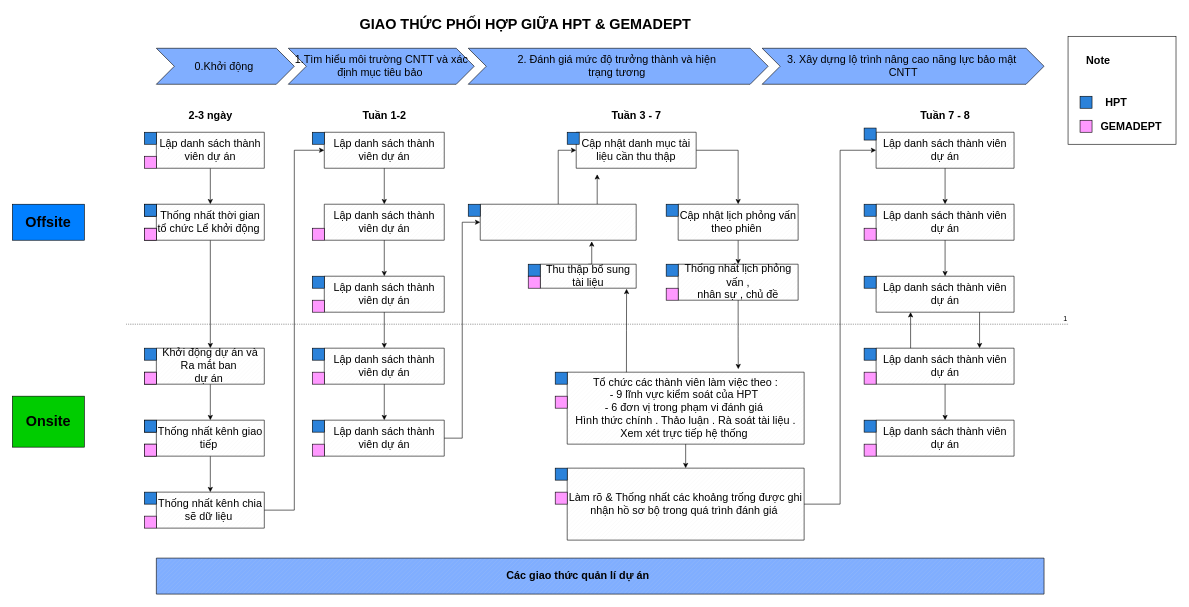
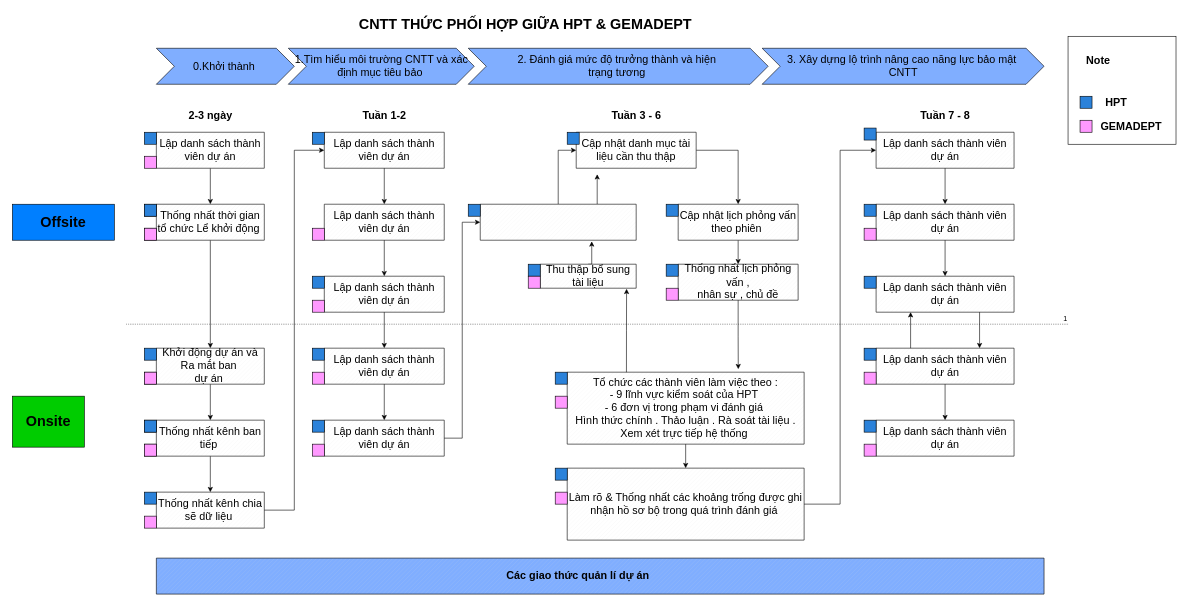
- <mxCell id="83" value="&lt;font style=&quot;font-size: 24px;&quot;&gt;&lt;b&gt;GIAO THỨC PHỐI HỢP GIỮA HPT &amp;amp; GEMADEPT&lt;/b&gt;&lt;/font&gt;" style="text;html=1;align=center;verticalAlign=middle;resizable=0;points=[];autosize=1;strokeColor=none;fillColor=none;" vertex="1" parent="1"><mxGeometry x="585" width="580" height="40" as="geometry" y="20" /></mxCell>
+ <mxCell id="83" value="&lt;font style=&quot;font-size: 24px;&quot;&gt;&lt;b&gt;CNTT THỨC PHỐI HỢP GIỮA HPT &amp;amp; GEMADEPT&lt;/b&gt;&lt;/font&gt;" style="text;html=1;align=center;verticalAlign=middle;resizable=0;points=[];autosize=1;strokeColor=none;fillColor=none;" vertex="1" parent="1"><mxGeometry x="585" width="580" height="40" as="geometry" y="20" /></mxCell>
- <mxCell id="2" value="&lt;font style=&quot;font-size: 18px;&quot;&gt;0.Khởi động&amp;nbsp;&lt;/font&gt;" style="html=1;shadow=0;dashed=0;align=center;verticalAlign=middle;shape=mxgraph.arrows2.arrow;dy=0;dx=30;notch=30;fillColor=#80AEFF;" vertex="1" parent="1"><mxGeometry x="260" y="80" width="230" height="60" as="geometry" /></mxCell>
+ <mxCell id="2" value="&lt;font style=&quot;font-size: 18px;&quot;&gt;0.Khởi thành&amp;nbsp;&lt;/font&gt;" style="html=1;shadow=0;dashed=0;align=center;verticalAlign=middle;shape=mxgraph.arrows2.arrow;dy=0;dx=30;notch=30;fillColor=#80AEFF;" vertex="1" parent="1"><mxGeometry x="260" y="80" width="230" height="60" as="geometry" /></mxCell>
- <mxCell id="75" value="&lt;font style=&quot;font-size: 18px;&quot;&gt;&lt;b&gt;Tuần 3 - 7&lt;/b&gt;&lt;/font&gt;" style="text;html=1;align=center;verticalAlign=middle;resizable=0;points=[];autosize=1;strokeColor=none;fillColor=none;" vertex="1" parent="1"><mxGeometry x="1005" y="173" width="110" height="40" as="geometry" /></mxCell>
+ <mxCell id="75" value="&lt;font style=&quot;font-size: 18px;&quot;&gt;&lt;b&gt;Tuần 3 - 6&lt;/b&gt;&lt;/font&gt;" style="text;html=1;align=center;verticalAlign=middle;resizable=0;points=[];autosize=1;strokeColor=none;fillColor=none;" vertex="1" parent="1"><mxGeometry x="1005" y="173" width="110" height="40" as="geometry" /></mxCell>
- <mxCell id="81" value="&lt;font style=&quot;font-size: 24px;&quot;&gt;&lt;b&gt;Offsite&lt;/b&gt;&lt;/font&gt;" style="rounded=0;whiteSpace=wrap;html=1;direction=east;fillColor=#007FFF;" vertex="1" parent="1"><mxGeometry x="20" y="340" width="120" height="60" as="geometry" /></mxCell>
+ <mxCell id="81" value="&lt;font style=&quot;font-size: 24px;&quot;&gt;&lt;b&gt;Offsite&lt;/b&gt;&lt;/font&gt;" style="rounded=0;whiteSpace=wrap;html=1;direction=east;fillColor=#007FFF;" vertex="1" parent="1"><mxGeometry x="20" y="340" width="170" height="60" as="geometry" /></mxCell>
- <mxCell id="20" value="&lt;font style=&quot;font-size: 18px;&quot;&gt;Thống nhất kênh giao tiếp&amp;nbsp;&lt;/font&gt;" style="text;strokeColor=none;align=center;fillColor=none;html=1;verticalAlign=middle;whiteSpace=wrap;rounded=0;" vertex="1" parent="1"><mxGeometry x="260" y="700" width="180" height="60" as="geometry" /></mxCell>
+ <mxCell id="20" value="&lt;font style=&quot;font-size: 18px;&quot;&gt;Thống nhất kênh ban tiếp&amp;nbsp;&lt;/font&gt;" style="text;strokeColor=none;align=center;fillColor=none;html=1;verticalAlign=middle;whiteSpace=wrap;rounded=0;" vertex="1" parent="1"><mxGeometry x="260" y="700" width="180" height="60" as="geometry" /></mxCell>
